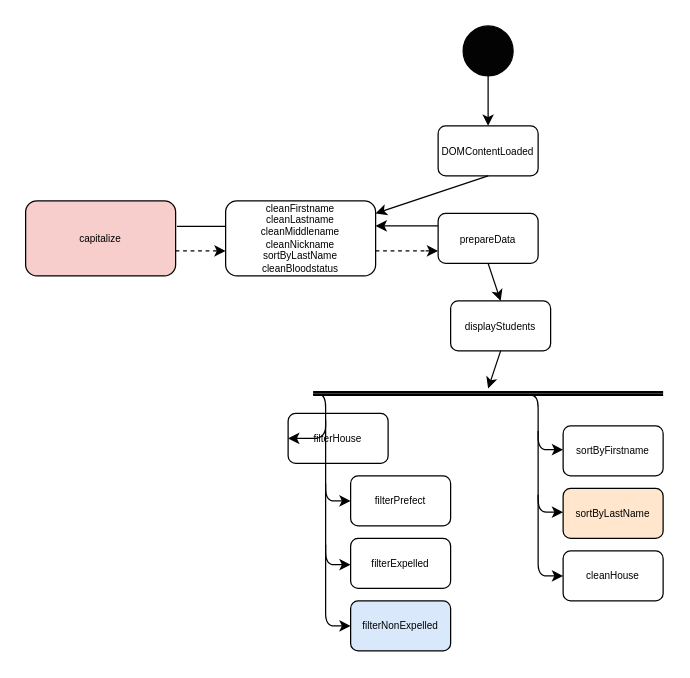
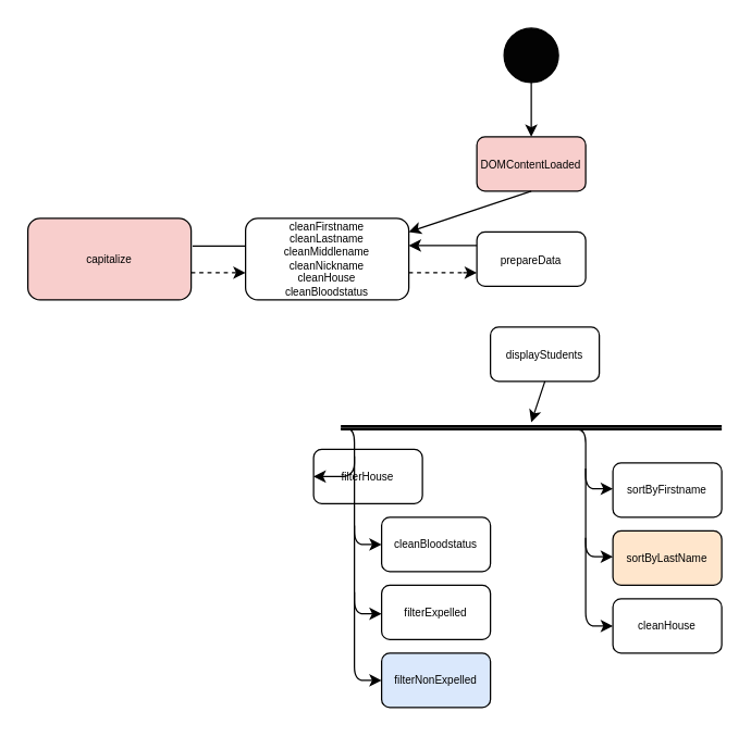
- <mxCell id="4" value="&lt;font style=&quot;font-size: 8px&quot;&gt;DOMContentLoaded&lt;/font&gt;" style="rounded=1;whiteSpace=wrap;html=1;strokeColor=#000000;fillColor=#FFFFFF;" parent="1" vertex="1"><mxGeometry x="350" y="100" width="80" height="40" as="geometry" /></mxCell>
+ <mxCell id="4" value="&lt;font style=&quot;font-size: 8px&quot;&gt;DOMContentLoaded&lt;/font&gt;" style="rounded=1;whiteSpace=wrap;html=1;strokeColor=#000000;fillColor=#f8cecc;" parent="1" vertex="1"><mxGeometry x="350" y="100" width="80" height="40" as="geometry" /></mxCell>
- <mxCell id="9" value="cleanFirstname&lt;br&gt;cleanLastname&lt;br&gt;cleanMiddlename&lt;br&gt;cleanNickname&lt;br&gt;sortByLastName&lt;br&gt;cleanBloodstatus" style="rounded=1;whiteSpace=wrap;html=1;fontSize=8;strokeColor=#000000;fillColor=#FFFFFF;" parent="1" vertex="1"><mxGeometry x="180" y="160" width="120" height="60" as="geometry" /></mxCell>
+ <mxCell id="9" value="cleanFirstname&lt;br&gt;cleanLastname&lt;br&gt;cleanMiddlename&lt;br&gt;cleanNickname&lt;br&gt;cleanHouse&lt;br&gt;cleanBloodstatus" style="rounded=1;whiteSpace=wrap;html=1;fontSize=8;strokeColor=#000000;fillColor=#FFFFFF;" parent="1" vertex="1"><mxGeometry x="180" y="160" width="120" height="60" as="geometry" /></mxCell>
- <mxCell id="8" value="" style="endArrow=classic;html=1;fontSize=8;entryX=0.5;entryY=0;entryDx=0;entryDy=0;exitX=0.5;exitY=1;exitDx=0;exitDy=0;" parent="1" source="5" target="7" edge="1"><mxGeometry width="50" height="50" relative="1" as="geometry"><mxPoint x="330" y="180" as="sourcePoint" /><mxPoint x="380" y="130" as="targetPoint" /></mxGeometry></mxCell>
- <mxCell id="21" value="filterPrefect" style="rounded=1;whiteSpace=wrap;html=1;fontSize=8;strokeColor=#000000;fillColor=#FFFFFF;" parent="1" vertex="1"><mxGeometry x="280" y="380" width="80" height="40" as="geometry" /></mxCell>
+ <mxCell id="21" value="cleanBloodstatus" style="rounded=1;whiteSpace=wrap;html=1;fontSize=8;strokeColor=#000000;fillColor=#FFFFFF;" parent="1" vertex="1"><mxGeometry x="280" y="380" width="80" height="40" as="geometry" /></mxCell>
